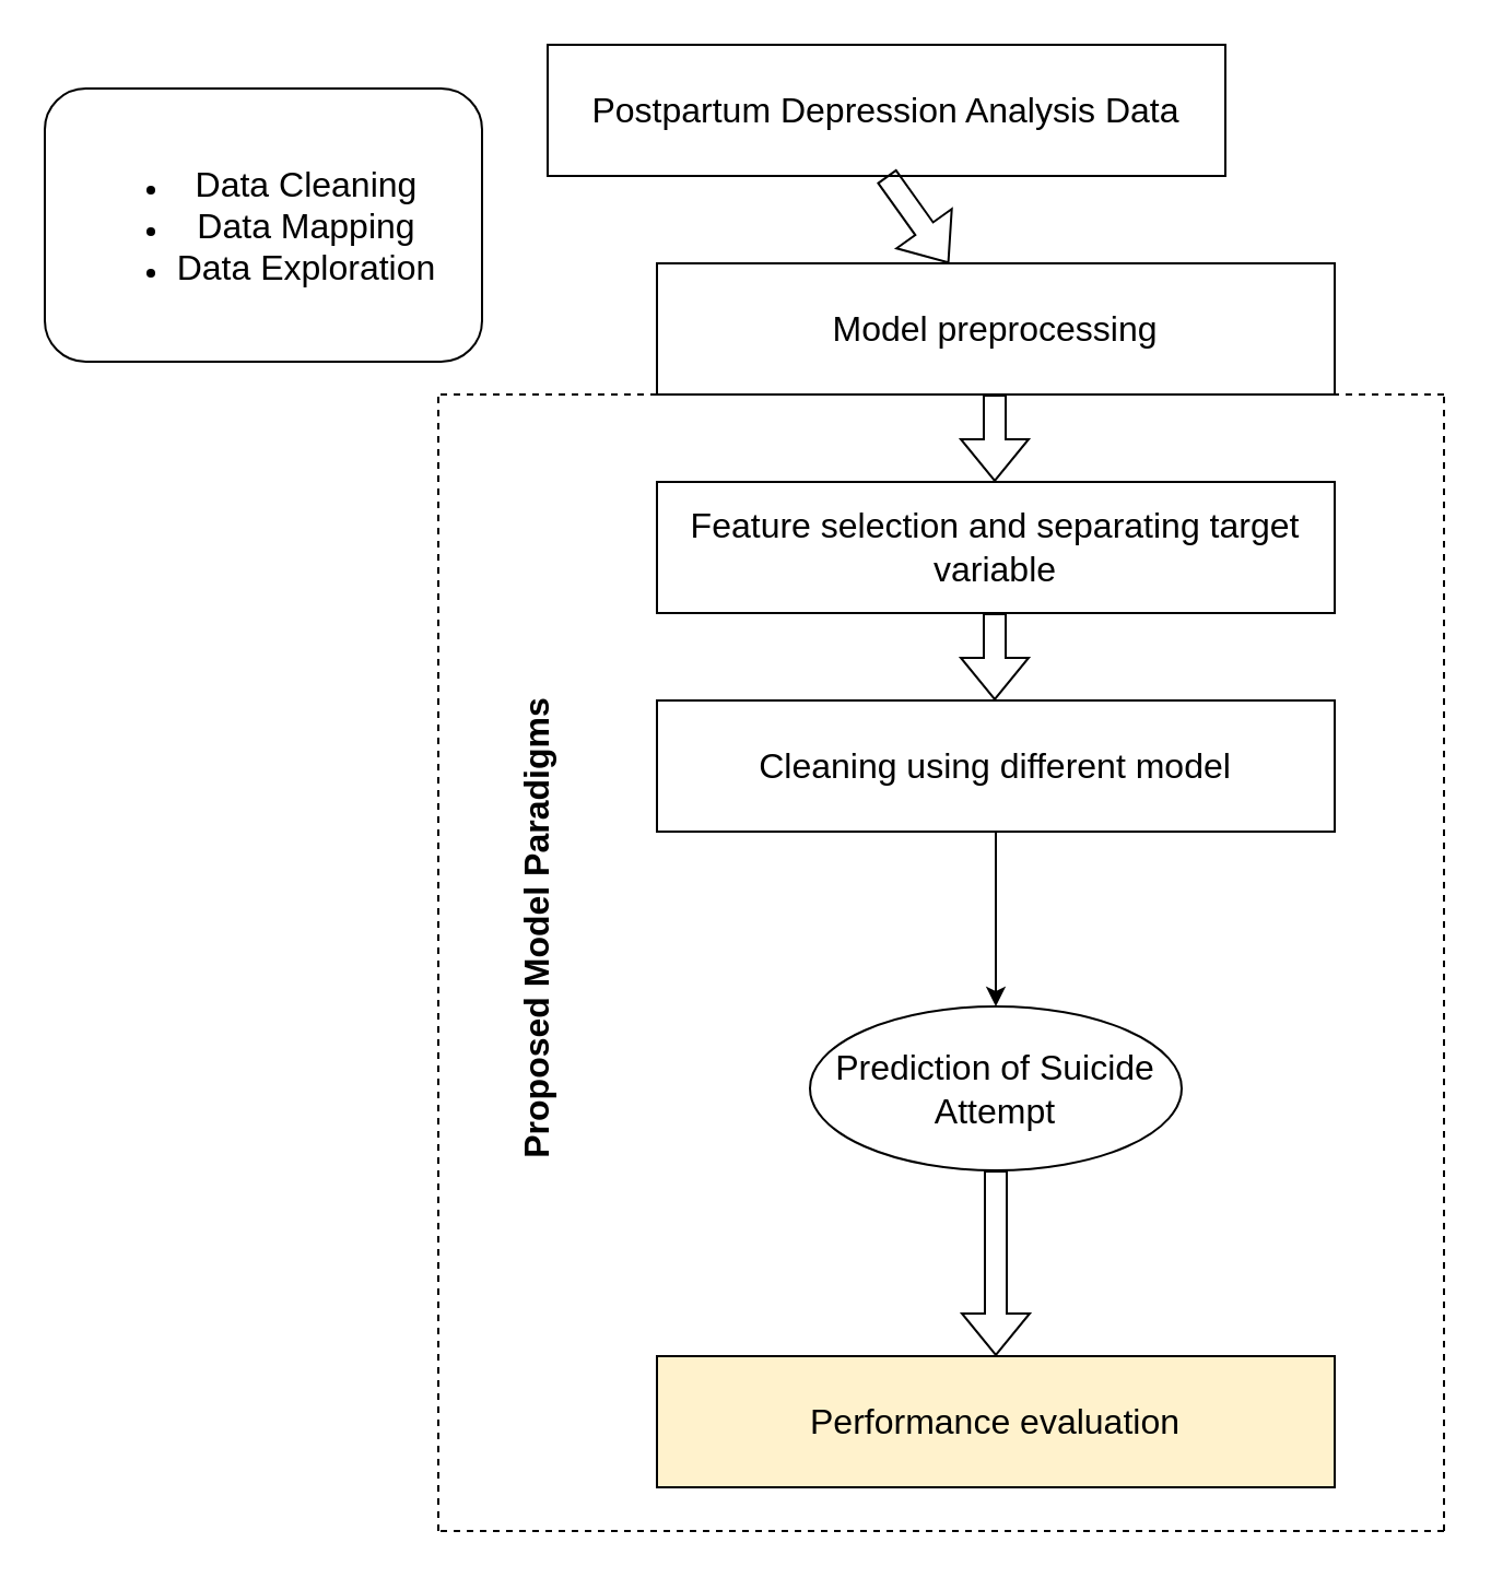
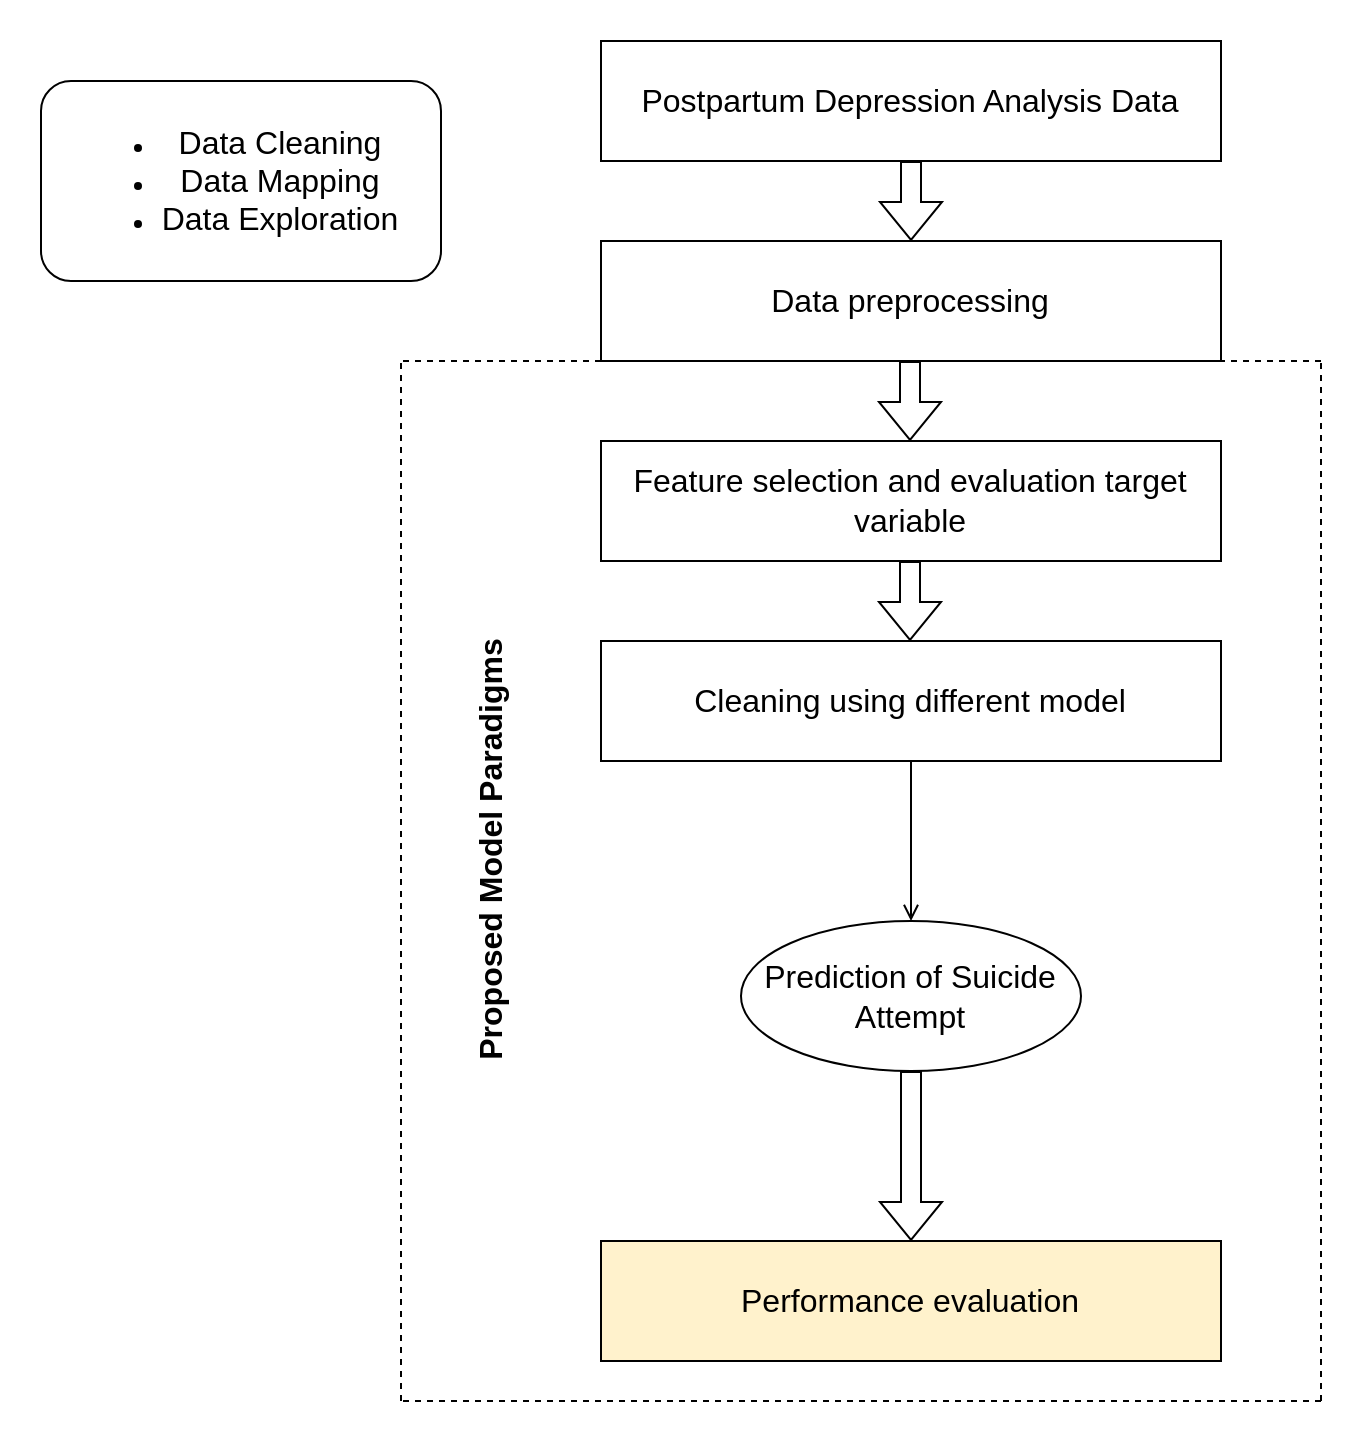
- <mxCell id="2" value="&lt;font style=&quot;font-size: 16px;&quot;&gt;Postpartum Depression Analysis Data&lt;/font&gt;" style="rounded=0;whiteSpace=wrap;html=1;" parent="1" vertex="1"><mxGeometry x="250" y="20" width="310" height="60" as="geometry" /></mxCell>
+ <mxCell id="2" value="&lt;font style=&quot;font-size: 16px;&quot;&gt;Postpartum Depression Analysis Data&lt;/font&gt;" style="rounded=0;whiteSpace=wrap;html=1;" parent="1" vertex="1"><mxGeometry x="300" y="20" width="310" height="60" as="geometry" /></mxCell>
- <mxCell id="7" value="&lt;ul&gt;&lt;li&gt;&lt;span style=&quot;font-size: 16px;&quot;&gt;Data Cleaning&lt;/span&gt;&lt;/li&gt;&lt;li&gt;&lt;span style=&quot;font-size: 16px;&quot;&gt;Data Mapping&lt;/span&gt;&lt;/li&gt;&lt;li&gt;&lt;span style=&quot;font-size: 16px;&quot;&gt;Data Exploration&lt;/span&gt;&lt;/li&gt;&lt;/ul&gt;" style="rounded=1;whiteSpace=wrap;html=1;align=center;" parent="1" vertex="1"><mxGeometry x="20" y="40" width="200" height="125" as="geometry" /></mxCell>
+ <mxCell id="7" value="&lt;ul&gt;&lt;li&gt;&lt;span style=&quot;font-size: 16px;&quot;&gt;Data Cleaning&lt;/span&gt;&lt;/li&gt;&lt;li&gt;&lt;span style=&quot;font-size: 16px;&quot;&gt;Data Mapping&lt;/span&gt;&lt;/li&gt;&lt;li&gt;&lt;span style=&quot;font-size: 16px;&quot;&gt;Data Exploration&lt;/span&gt;&lt;/li&gt;&lt;/ul&gt;" style="rounded=1;whiteSpace=wrap;html=1;align=center;" parent="1" vertex="1"><mxGeometry x="20" y="40" width="200" height="100" as="geometry" /></mxCell>
- <mxCell id="3" value="&lt;font style=&quot;font-size: 16px;&quot;&gt;Model preprocessing&lt;/font&gt;" style="rounded=0;whiteSpace=wrap;html=1;" parent="1" vertex="1"><mxGeometry x="300" y="120" width="310" height="60" as="geometry" /></mxCell>
+ <mxCell id="3" value="&lt;font style=&quot;font-size: 16px;&quot;&gt;Data preprocessing&lt;/font&gt;" style="rounded=0;whiteSpace=wrap;html=1;" parent="1" vertex="1"><mxGeometry x="300" y="120" width="310" height="60" as="geometry" /></mxCell>
- <mxCell id="4" value="&lt;font style=&quot;font-size: 16px;&quot;&gt;Feature selection and separating target variable&lt;/font&gt;" style="rounded=0;whiteSpace=wrap;html=1;" parent="1" vertex="1"><mxGeometry x="300" y="220" width="310" height="60" as="geometry" /></mxCell>
+ <mxCell id="4" value="&lt;font style=&quot;font-size: 16px;&quot;&gt;Feature selection and evaluation target variable&lt;/font&gt;" style="rounded=0;whiteSpace=wrap;html=1;" parent="1" vertex="1"><mxGeometry x="300" y="220" width="310" height="60" as="geometry" /></mxCell>
- <mxCell id="9" value="" style="endArrow=classic;html=1;rounded=0;exitX=0.5;exitY=1;exitDx=0;exitDy=0;entryX=0.5;entryY=0;entryDx=0;entryDy=0;" parent="1" source="5" target="8" edge="1"><mxGeometry width="50" height="50" relative="1" as="geometry"><mxPoint x="340" y="470" as="sourcePoint" /><mxPoint x="410" y="440" as="targetPoint" /></mxGeometry></mxCell>
+ <mxCell id="9" value="" style="endArrow=open;html=1;rounded=0;exitX=0.5;exitY=1;exitDx=0;exitDy=0;entryX=0.5;entryY=0;entryDx=0;entryDy=0;" parent="1" source="5" target="8" edge="1"><mxGeometry width="50" height="50" relative="1" as="geometry"><mxPoint x="340" y="470" as="sourcePoint" /><mxPoint x="410" y="440" as="targetPoint" /></mxGeometry></mxCell>
